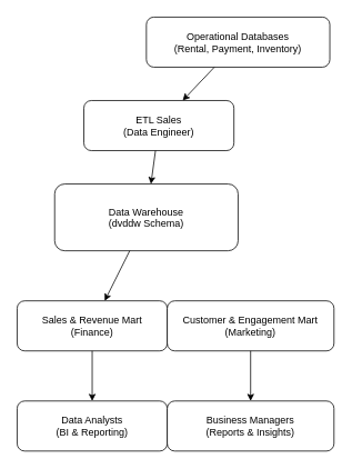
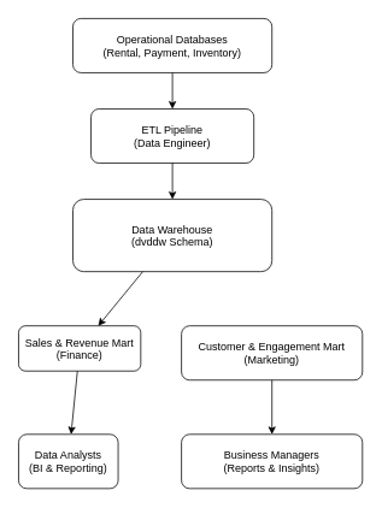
- <mxCell id="2" value="Operational Databases&#10;(Rental, Payment, Inventory)" style="shape=rectangle;fill=#FFD966;strokeColor=#000000;rounded=1;" vertex="1" parent="1"><mxGeometry x="175" y="20" width="220" height="60" as="geometry" /></mxCell>
+ <mxCell id="2" value="Operational Databases&#10;(Rental, Payment, Inventory)" style="shape=rectangle;fill=#FFD966;strokeColor=#000000;rounded=1;" vertex="1" parent="1"><mxGeometry x="80" y="20" width="220" height="60" as="geometry" /></mxCell>
- <mxCell id="3" value="ETL Sales&#10;(Data Engineer)" style="shape=rectangle;fill=#93C47D;strokeColor=#000000;rounded=1;" vertex="1" parent="1"><mxGeometry x="100" y="120" width="180" height="60" as="geometry" /></mxCell>
+ <mxCell id="3" value="ETL Pipeline&#10;(Data Engineer)" style="shape=rectangle;fill=#93C47D;strokeColor=#000000;rounded=1;" vertex="1" parent="1"><mxGeometry x="100" y="120" width="180" height="60" as="geometry" /></mxCell>
- <mxCell id="5" value="Data Warehouse&#10;(dvddw Schema)" style="shape=rectangle;fill=#6FA8DC;strokeColor=#000000;rounded=1;" vertex="1" parent="1"><mxGeometry x="65" y="220" width="220" height="80" as="geometry" /></mxCell>
+ <mxCell id="5" value="Data Warehouse&#10;(dvddw Schema)" style="shape=rectangle;fill=#6FA8DC;strokeColor=#000000;rounded=1;" vertex="1" parent="1"><mxGeometry x="80" y="220" width="220" height="80" as="geometry" /></mxCell>
- <mxCell id="7" value="Sales &amp; Revenue Mart&#10;(Finance)" style="shape=rectangle;fill=#EAD1DC;strokeColor=#000000;rounded=1;" vertex="1" parent="1"><mxGeometry x="20" y="360" width="180" height="60" as="geometry" /></mxCell>
+ <mxCell id="7" value="Sales &amp; Revenue Mart&#10;(Finance)" style="shape=rectangle;fill=#EAD1DC;strokeColor=#000000;rounded=1;" vertex="1" parent="1"><mxGeometry x="20" y="360" width="135" height="50" as="geometry" /></mxCell>
- <mxCell id="10" value="Data Analysts&#10;(BI &amp; Reporting)" style="shape=rectangle;fill=#F6B26B;strokeColor=#000000;rounded=1;" vertex="1" parent="1"><mxGeometry x="20" y="480" width="180" height="60" as="geometry" /></mxCell>
+ <mxCell id="10" value="Data Analysts&#10;(BI &amp; Reporting)" style="shape=rectangle;fill=#F6B26B;strokeColor=#000000;rounded=1;" vertex="1" parent="1"><mxGeometry x="20" y="480" width="110" height="60" as="geometry" /></mxCell>
